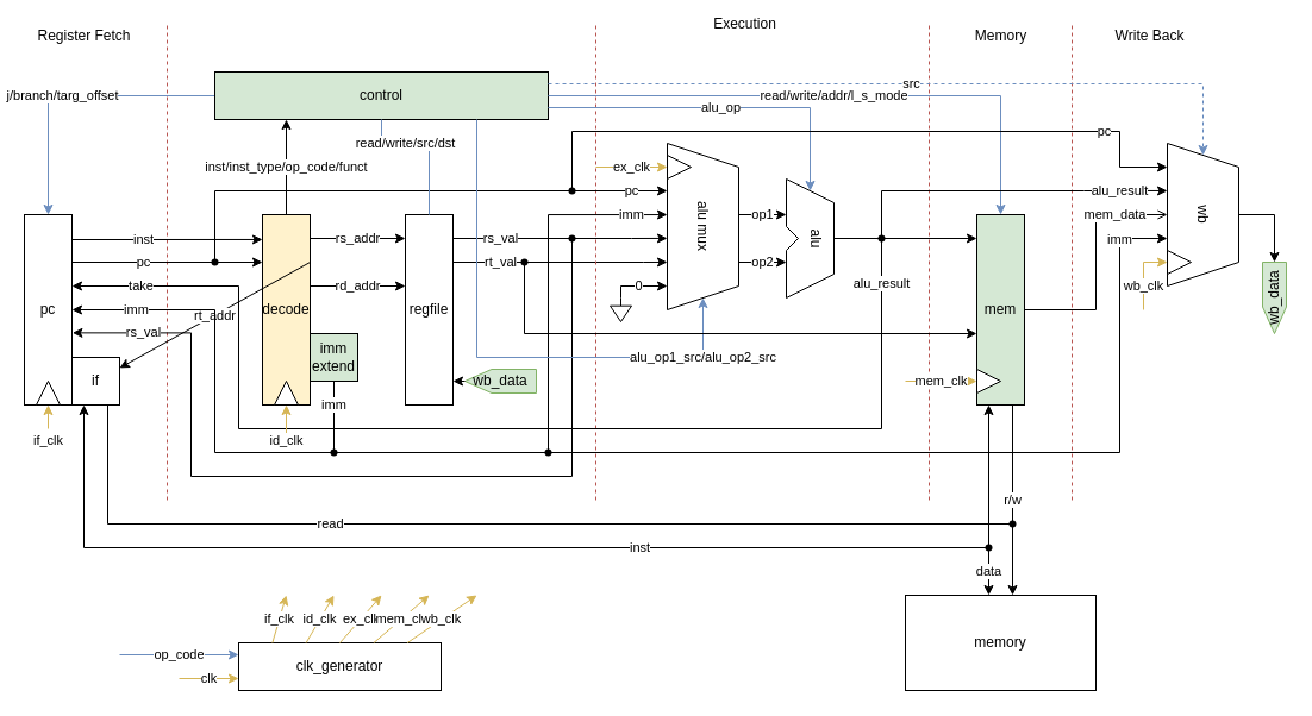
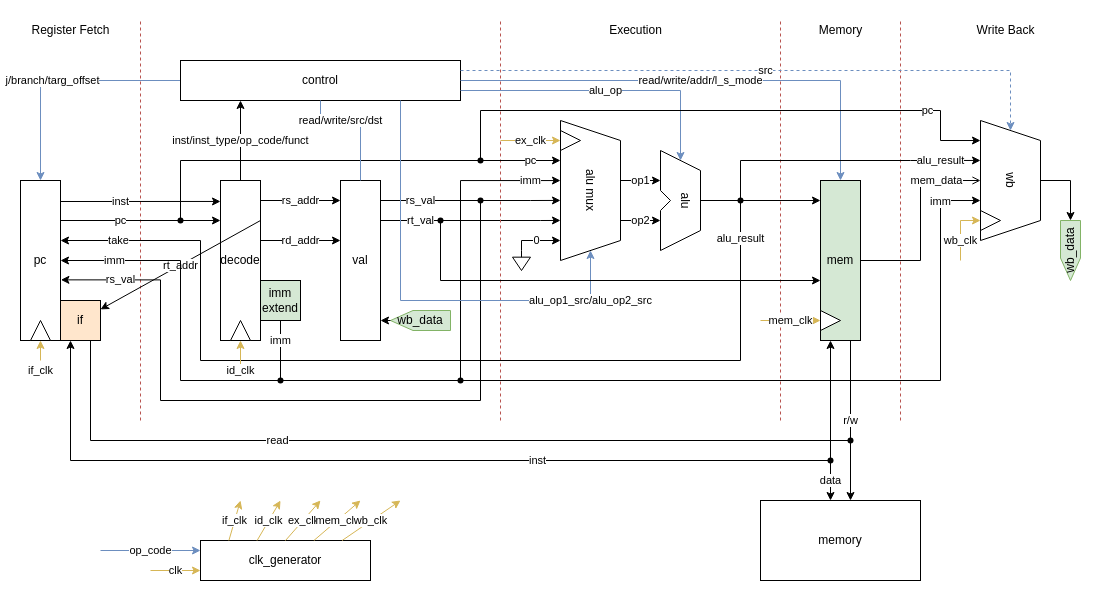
- <mxCell id="23" value="Execution" style="text;html=1;align=center;verticalAlign=middle;resizable=0;points=[];autosize=1;strokeColor=none;fillColor=none;" parent="1" vertex="1"><mxGeometry x="590" y="10" width="70" height="20" as="geometry" /></mxCell>
+ <mxCell id="23" value="Execution" style="text;html=1;align=center;verticalAlign=middle;resizable=0;points=[];autosize=1;strokeColor=none;fillColor=none;" parent="1" vertex="1"><mxGeometry x="600" y="20" width="70" height="20" as="geometry" /></mxCell>
- <mxCell id="55" value="Write Back" style="text;html=1;align=center;verticalAlign=middle;resizable=0;points=[];autosize=1;strokeColor=none;fillColor=none;" parent="1" vertex="1"><mxGeometry x="930" y="20" width="70" height="20" as="geometry" /></mxCell>
+ <mxCell id="55" value="Write Back" style="text;html=1;align=center;verticalAlign=middle;resizable=0;points=[];autosize=1;strokeColor=none;fillColor=none;" parent="1" vertex="1"><mxGeometry x="970" y="20" width="70" height="20" as="geometry" /></mxCell>
- <mxCell id="12" value="control" style="rounded=0;whiteSpace=wrap;html=1;fillColor=#d5e8d4;" parent="1" vertex="1"><mxGeometry x="180" y="60" width="280" height="40" as="geometry" /></mxCell>
+ <mxCell id="12" value="control" style="rounded=0;whiteSpace=wrap;html=1;" parent="1" vertex="1"><mxGeometry x="180" y="60" width="280" height="40" as="geometry" /></mxCell>
- <mxCell id="11" value="decode" style="rounded=0;whiteSpace=wrap;html=1;fillColor=#fff2cc;" parent="1" vertex="1"><mxGeometry x="220" y="180" width="40" height="160" as="geometry" /></mxCell>
+ <mxCell id="11" value="decode" style="rounded=0;whiteSpace=wrap;html=1;" parent="1" vertex="1"><mxGeometry x="220" y="180" width="40" height="160" as="geometry" /></mxCell>
- <mxCell id="14" value="regfile" style="whiteSpace=wrap;html=1;" parent="1" vertex="1"><mxGeometry x="340" y="180" width="40" height="160" as="geometry" /></mxCell>
+ <mxCell id="14" value="val" style="whiteSpace=wrap;html=1;" parent="1" vertex="1"><mxGeometry x="340" y="180" width="40" height="160" as="geometry" /></mxCell>
- <mxCell id="5" value="if" style="whiteSpace=wrap;html=1;" parent="1" vertex="1"><mxGeometry x="60" y="300" width="40" height="40" as="geometry" /></mxCell>
+ <mxCell id="5" value="if" style="whiteSpace=wrap;html=1;fillColor=#ffe6cc;" parent="1" vertex="1"><mxGeometry x="60" y="300" width="40" height="40" as="geometry" /></mxCell>
